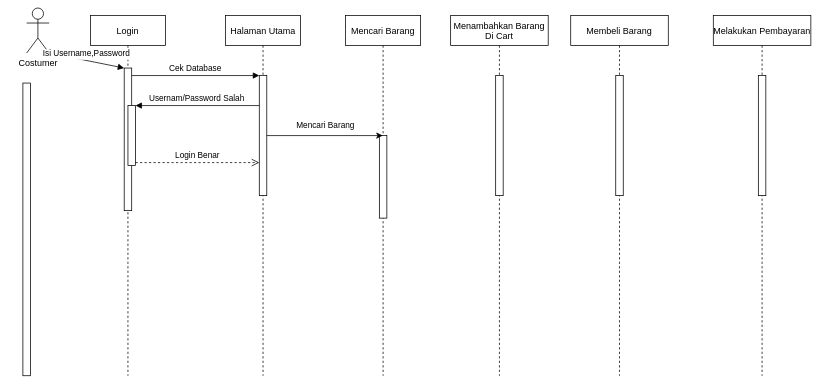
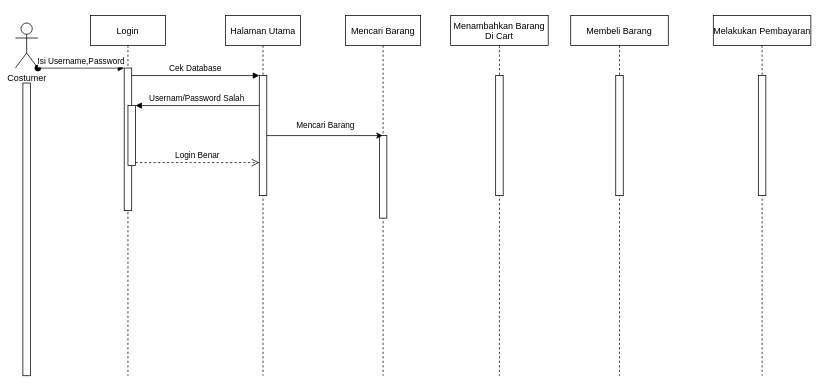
- <mxCell id="10" value="Costumer" style="shape=umlActor;verticalLabelPosition=bottom;verticalAlign=top;html=1;outlineConnect=0;" vertex="1" parent="1"><mxGeometry x="35" y="10" width="30" height="60" as="geometry" /></mxCell>
+ <mxCell id="10" value="Costumer" style="shape=umlActor;verticalLabelPosition=bottom;verticalAlign=top;html=1;outlineConnect=0;" vertex="1" parent="1"><mxGeometry x="20" y="30" width="30" height="60" as="geometry" /></mxCell>
